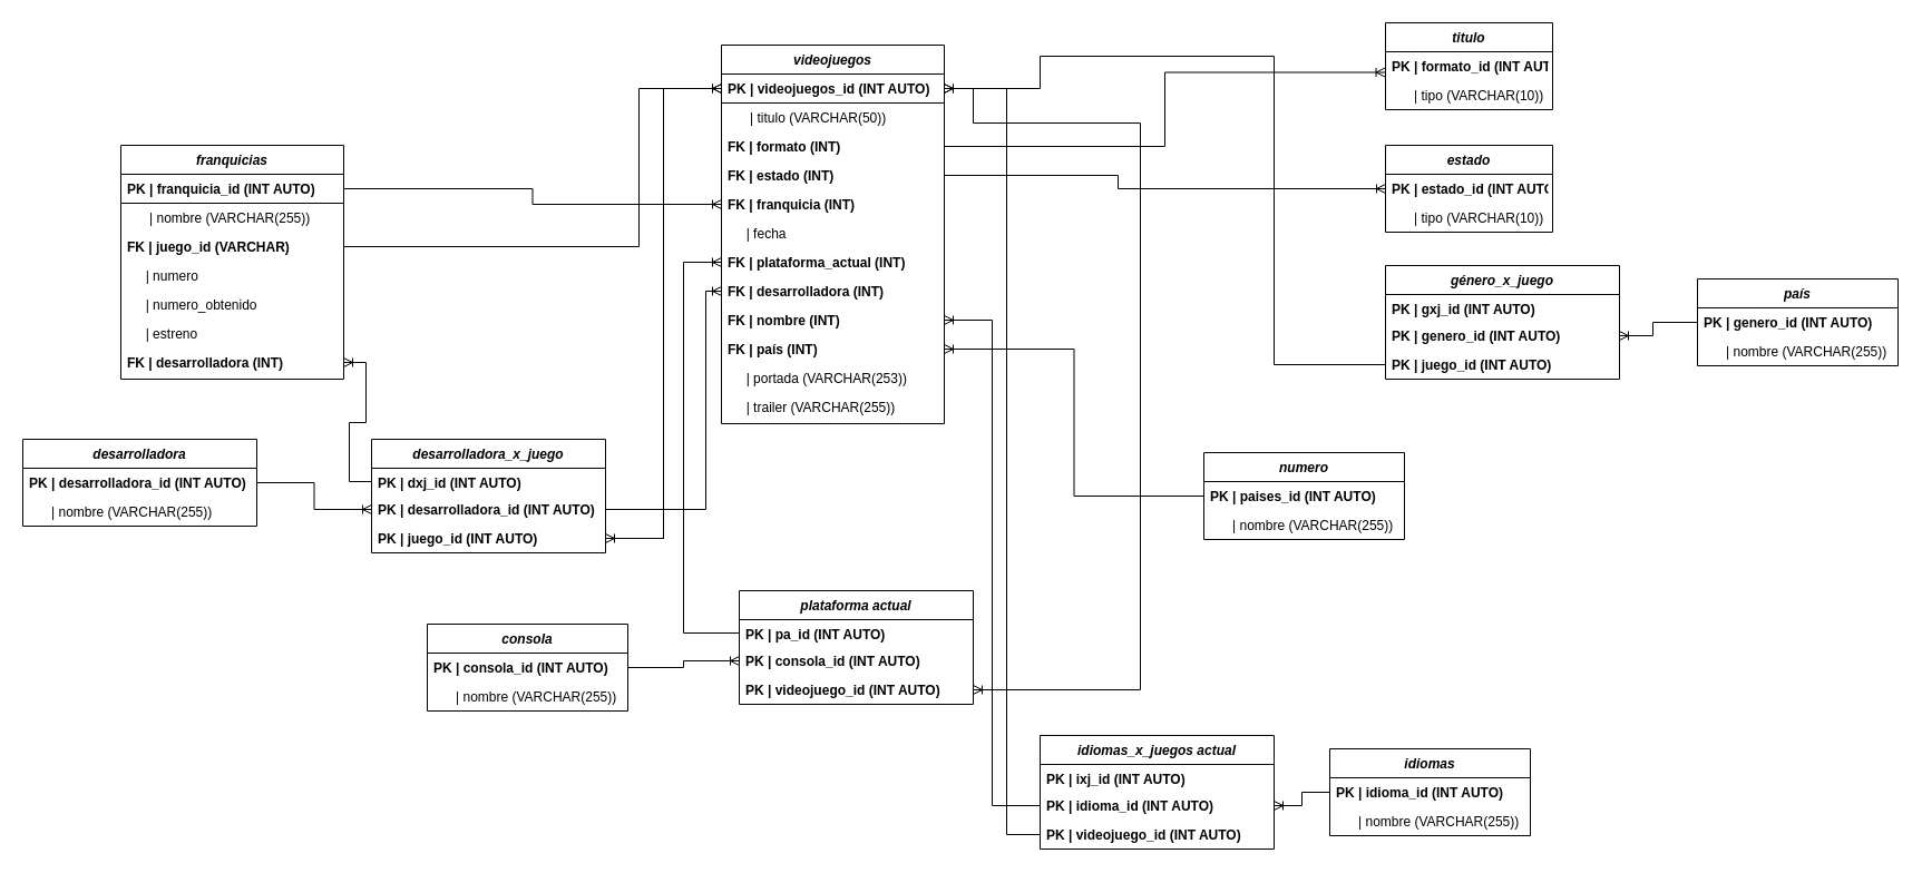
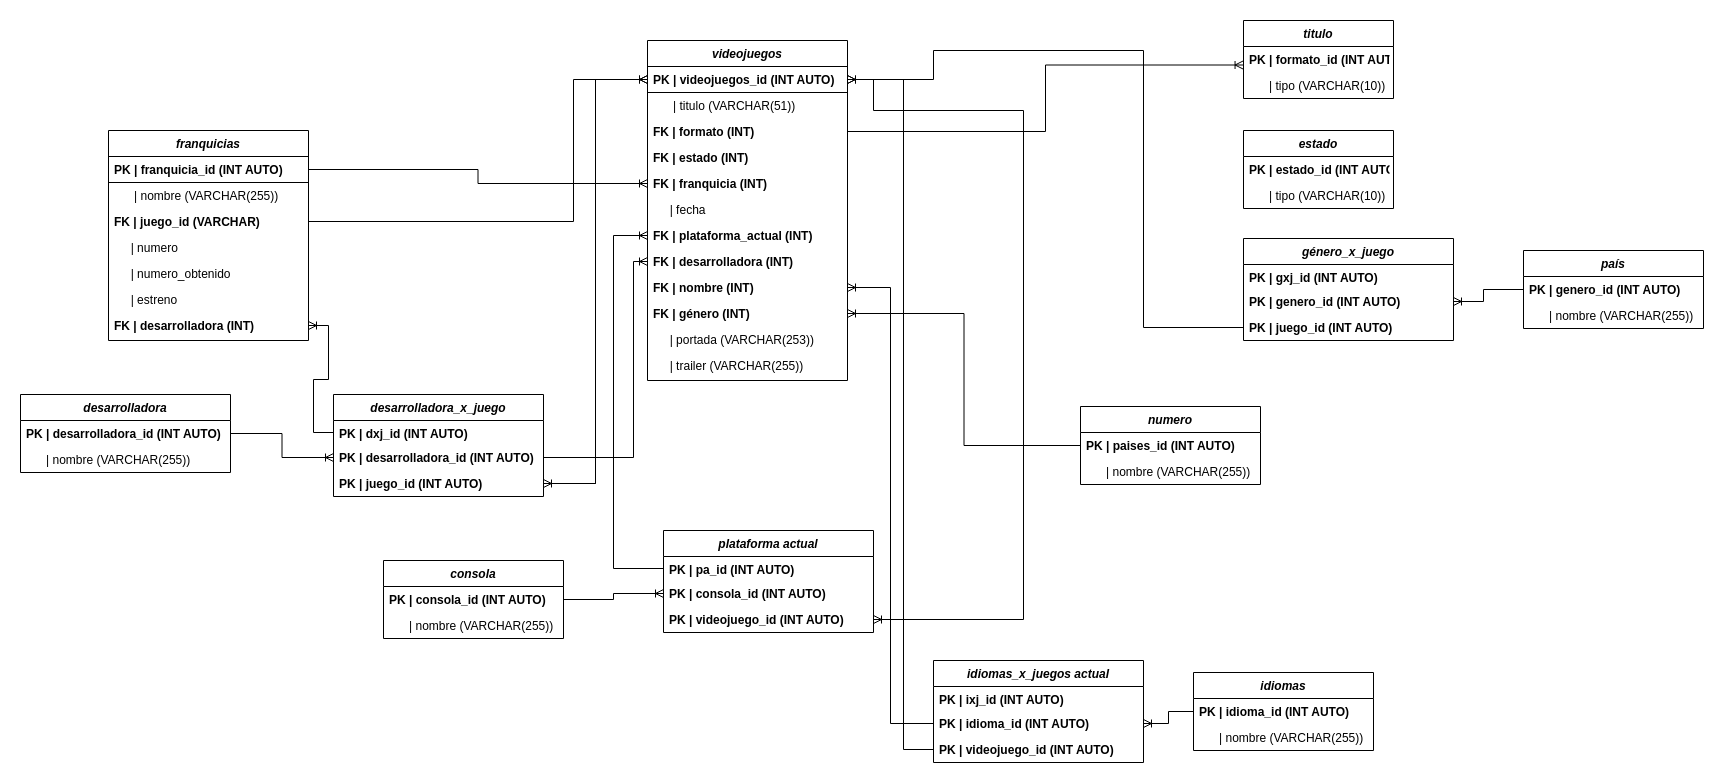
- <mxCell id="35" value="      | titulo (VARCHAR(50))" style="text;align=left;verticalAlign=top;spacingLeft=4;spacingRight=4;overflow=hidden;rotatable=0;points=[[0,0.5],[1,0.5]];portConstraint=eastwest;" vertex="1" parent="33"><mxGeometry y="52" width="200" height="26" as="geometry" /></mxCell>
+ <mxCell id="35" value="      | titulo (VARCHAR(51))" style="text;align=left;verticalAlign=top;spacingLeft=4;spacingRight=4;overflow=hidden;rotatable=0;points=[[0,0.5],[1,0.5]];portConstraint=eastwest;" vertex="1" parent="33"><mxGeometry y="52" width="200" height="26" as="geometry" /></mxCell>
- <mxCell id="3" style="edgeStyle=orthogonalEdgeStyle;rounded=0;orthogonalLoop=1;jettySize=auto;html=1;entryX=0;entryY=0.5;entryDx=0;entryDy=0;endArrow=ERoneToMany;endFill=0;" edge="1" parent="1" source="37" target="50"><mxGeometry relative="1" as="geometry"><Array as="points"><mxPoint x="1003" y="157" /><mxPoint x="1003" y="169" /></Array></mxGeometry></mxCell>
- <mxCell id="43" value="FK | país (INT)" style="text;align=left;verticalAlign=top;spacingLeft=4;spacingRight=4;overflow=hidden;rotatable=0;points=[[0,0.5],[1,0.5]];portConstraint=eastwest;rounded=0;shadow=0;html=0;fontStyle=1" vertex="1" parent="33"><mxGeometry y="260" width="200" height="26" as="geometry" /></mxCell>
+ <mxCell id="43" value="FK | género (INT)" style="text;align=left;verticalAlign=top;spacingLeft=4;spacingRight=4;overflow=hidden;rotatable=0;points=[[0,0.5],[1,0.5]];portConstraint=eastwest;rounded=0;shadow=0;html=0;fontStyle=1" vertex="1" parent="33"><mxGeometry y="260" width="200" height="26" as="geometry" /></mxCell>
